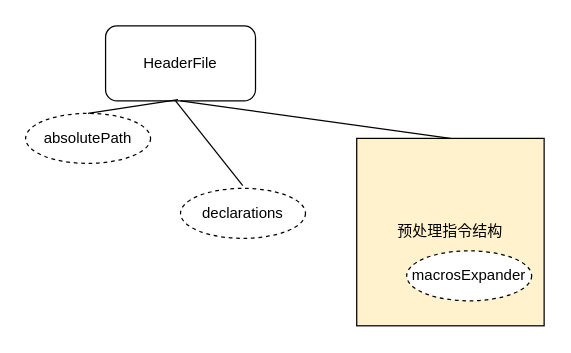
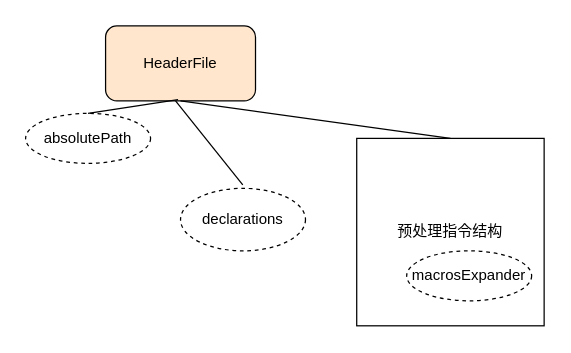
- <mxCell id="3" value="HeaderFile" style="rounded=1;whiteSpace=wrap;html=1;" vertex="1" parent="1"><mxGeometry x="84" y="20" width="120" height="60" as="geometry" /></mxCell>
+ <mxCell id="3" value="HeaderFile" style="rounded=1;whiteSpace=wrap;html=1;fillColor=#ffe6cc;" vertex="1" parent="1"><mxGeometry x="84" y="20" width="120" height="60" as="geometry" /></mxCell>
- <mxCell id="4" value="declarations" style="ellipse;whiteSpace=wrap;html=1;align=center;dashed=1;" vertex="1" parent="1"><mxGeometry x="144" y="150" width="100" height="40" as="geometry" /></mxCell>
+ <mxCell id="4" value="declarations" style="ellipse;whiteSpace=wrap;html=1;align=center;dashed=1;" vertex="1" parent="1"><mxGeometry x="144" y="150" width="100" height="50" as="geometry" /></mxCell>
- <mxCell id="2" value="预处理指令结构" style="whiteSpace=wrap;html=1;aspect=fixed;fillColor=#fff2cc;" vertex="1" parent="1"><mxGeometry x="285" y="110" width="150" height="150" as="geometry" /></mxCell>
+ <mxCell id="2" value="预处理指令结构" style="whiteSpace=wrap;html=1;aspect=fixed;" vertex="1" parent="1"><mxGeometry x="285" y="110" width="150" height="150" as="geometry" /></mxCell>
